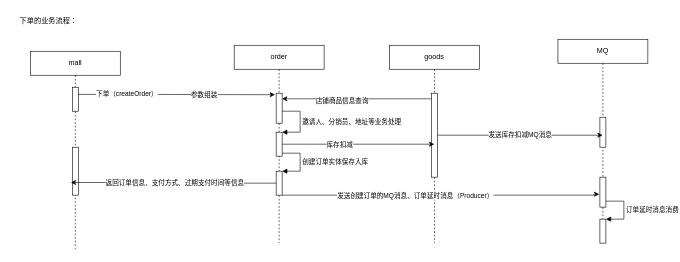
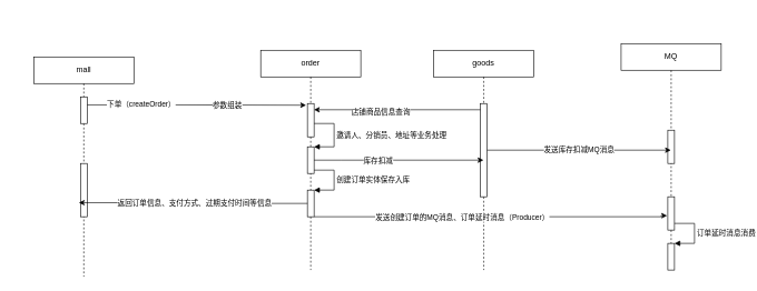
- <mxCell id="30" value="下单的业务流程：" style="text;html=1;align=center;verticalAlign=middle;resizable=0;points=[];autosize=1;strokeColor=none;fillColor=none;" vertex="1" parent="1"><mxGeometry x="20" y="20" width="120" height="30" as="geometry" /></mxCell>
